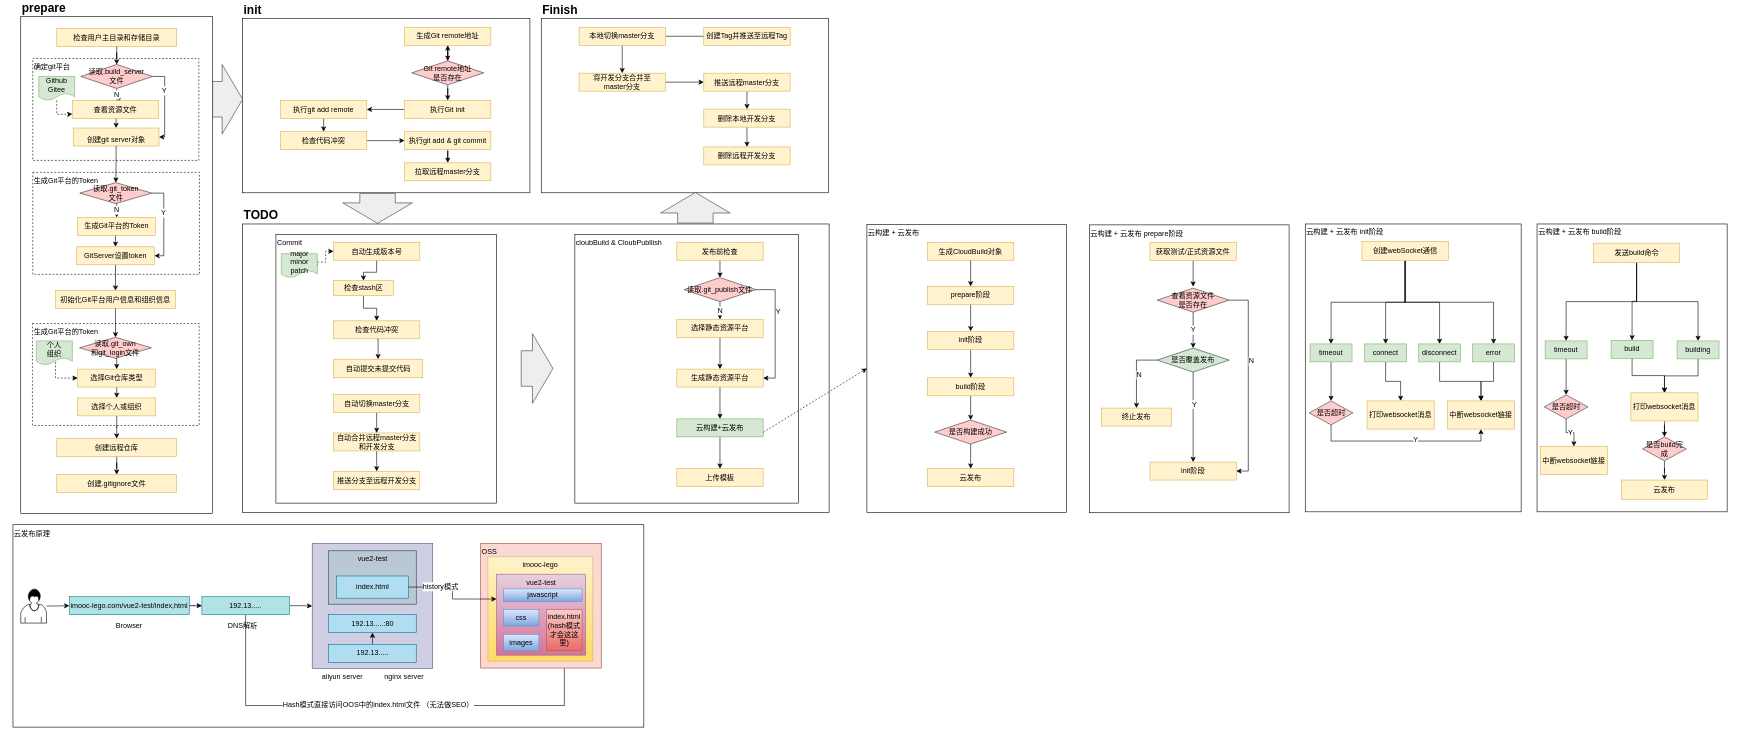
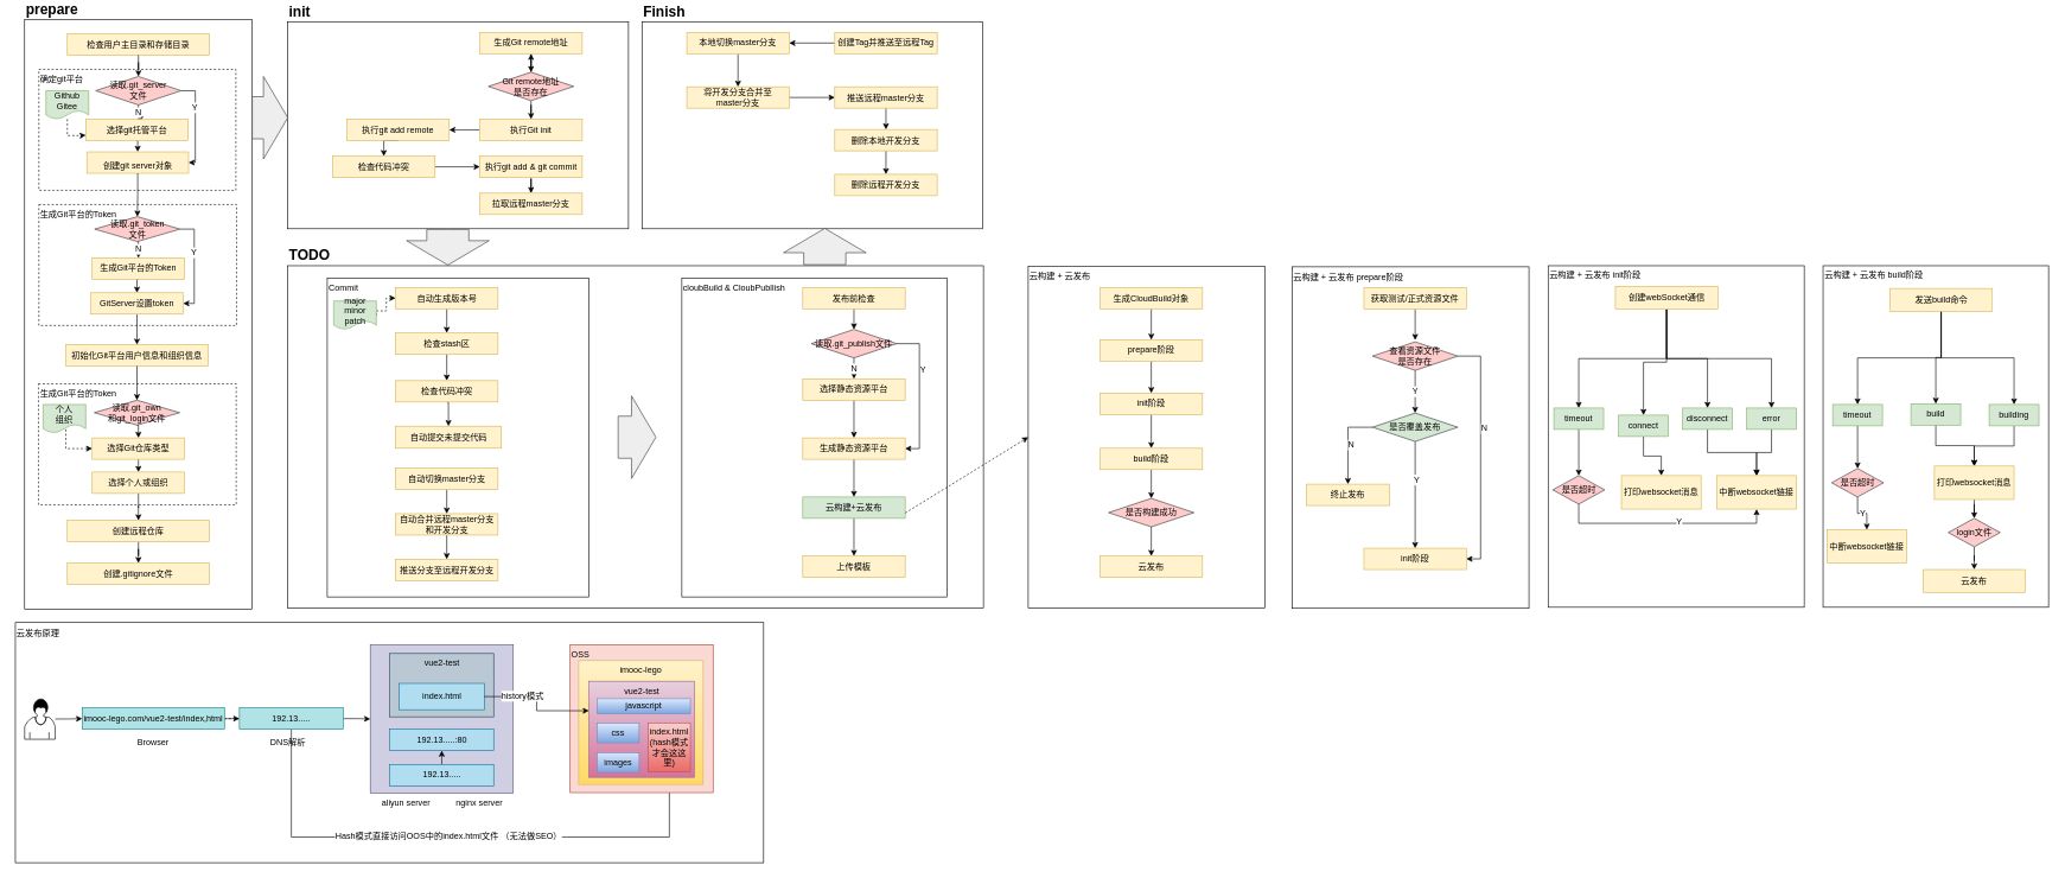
- <mxCell id="76" style="edgeStyle=orthogonalEdgeStyle;rounded=0;orthogonalLoop=1;jettySize=auto;html=1;exitX=0;exitY=0.5;exitDx=0;exitDy=0;entryX=1;entryY=0.5;entryDx=0;entryDy=0;fontSize=12;endArrow=none;" edge="1" parent="1" source="77" target="79"><mxGeometry relative="1" as="geometry" /></mxCell>
+ <mxCell id="76" style="edgeStyle=orthogonalEdgeStyle;rounded=0;orthogonalLoop=1;jettySize=auto;html=1;exitX=0;exitY=0.5;exitDx=0;exitDy=0;entryX=1;entryY=0.5;entryDx=0;entryDy=0;fontSize=12;" edge="1" parent="1" source="77" target="79"><mxGeometry relative="1" as="geometry" /></mxCell>
- <mxCell id="9" value="读取.build_server&lt;br&gt;文件" style="rhombus;whiteSpace=wrap;html=1;fillColor=#ffcccc;strokeColor=#36393d;" vertex="1" parent="1"><mxGeometry x="133" y="100" width="120" height="40" as="geometry" /></mxCell>
+ <mxCell id="9" value="读取.git_server&lt;br&gt;文件" style="rhombus;whiteSpace=wrap;html=1;fillColor=#ffcccc;strokeColor=#36393d;" vertex="1" parent="1"><mxGeometry x="133" y="100" width="120" height="40" as="geometry" /></mxCell>
- <mxCell id="11" value="&lt;font style=&quot;font-size: 12px&quot;&gt;查看资源文件&lt;/font&gt;" style="rounded=0;whiteSpace=wrap;html=1;fontSize=12;align=center;fillColor=#fff2cc;strokeColor=#d6b656;" vertex="1" parent="1"><mxGeometry x="119" y="160" width="144" height="30" as="geometry" /></mxCell>
+ <mxCell id="11" value="&lt;font style=&quot;font-size: 12px&quot;&gt;选择git托管平台&lt;/font&gt;" style="rounded=0;whiteSpace=wrap;html=1;fontSize=12;align=center;fillColor=#fff2cc;strokeColor=#d6b656;" vertex="1" parent="1"><mxGeometry x="119" y="160" width="144" height="30" as="geometry" /></mxCell>
- <mxCell id="50" value="执行git add remote" style="rounded=0;whiteSpace=wrap;html=1;fontSize=12;align=center;fillColor=#fff2cc;strokeColor=#d6b656;" vertex="1" parent="1"><mxGeometry x="466" y="160" width="144" height="30" as="geometry" /></mxCell>
+ <mxCell id="50" value="执行git add remote" style="rounded=0;whiteSpace=wrap;html=1;fontSize=12;align=center;fillColor=#fff2cc;strokeColor=#d6b656;" vertex="1" parent="1"><mxGeometry x="486" y="160" width="144" height="30" as="geometry" /></mxCell>
- <mxCell id="64" value="检查stash区" style="rounded=0;whiteSpace=wrap;html=1;fontSize=12;align=center;fillColor=#fff2cc;strokeColor=#d6b656;" vertex="1" parent="1"><mxGeometry x="554.5" y="460.5" width="100" height="25" as="geometry" /></mxCell>
+ <mxCell id="64" value="检查stash区" style="rounded=0;whiteSpace=wrap;html=1;fontSize=12;align=center;fillColor=#fff2cc;strokeColor=#d6b656;" vertex="1" parent="1"><mxGeometry x="554.5" y="460.5" width="144" height="30" as="geometry" /></mxCell>
- <mxCell id="137" value="connect" style="rounded=0;whiteSpace=wrap;html=1;fontSize=12;align=center;fillColor=#d5e8d4;strokeColor=#82b366;" vertex="1" parent="1"><mxGeometry x="2274" y="566" width="70" height="30" as="geometry" /></mxCell>
+ <mxCell id="137" value="connect" style="rounded=0;whiteSpace=wrap;html=1;fontSize=12;align=center;fillColor=#d5e8d4;strokeColor=#82b366;" vertex="1" parent="1"><mxGeometry x="2274" y="576" width="70" height="30" as="geometry" /></mxCell>
- <mxCell id="164" value="是否build完成" style="rhombus;whiteSpace=wrap;html=1;fillColor=#ffcccc;strokeColor=#36393d;" vertex="1" parent="1"><mxGeometry x="2737.5" y="721" width="73" height="40" as="geometry" /></mxCell>
+ <mxCell id="164" value="login文件" style="rhombus;whiteSpace=wrap;html=1;fillColor=#ffcccc;strokeColor=#36393d;" vertex="1" parent="1"><mxGeometry x="2737.5" y="721" width="73" height="40" as="geometry" /></mxCell>
